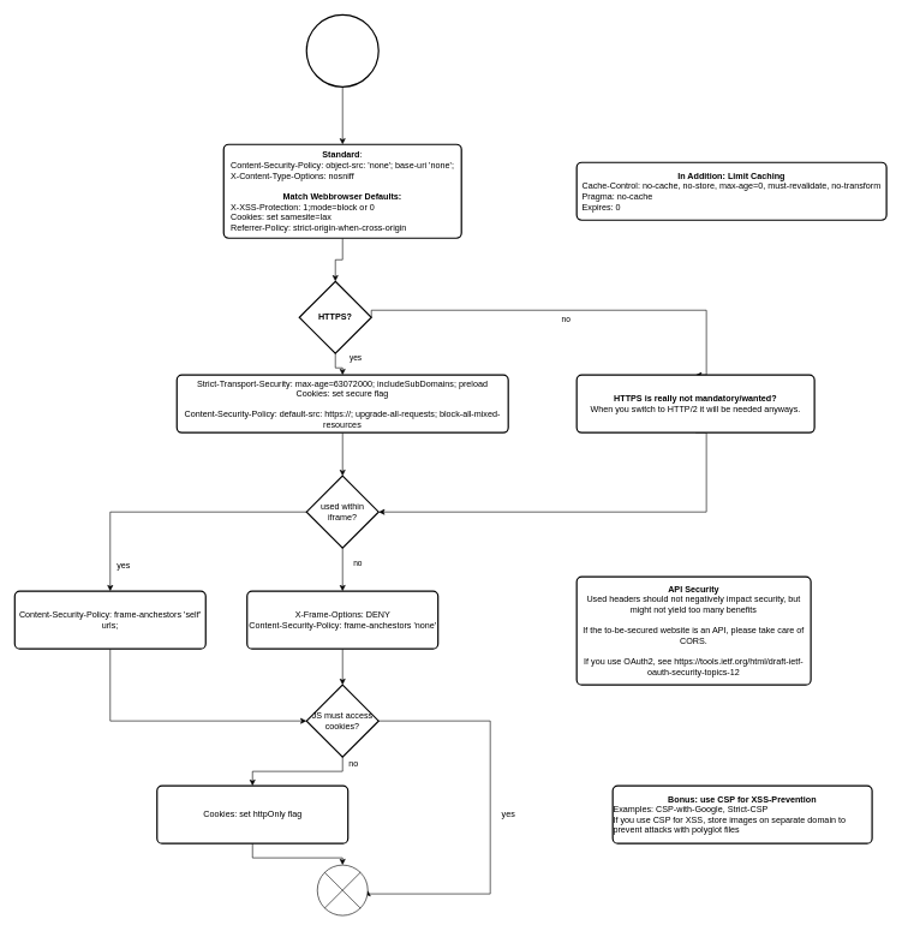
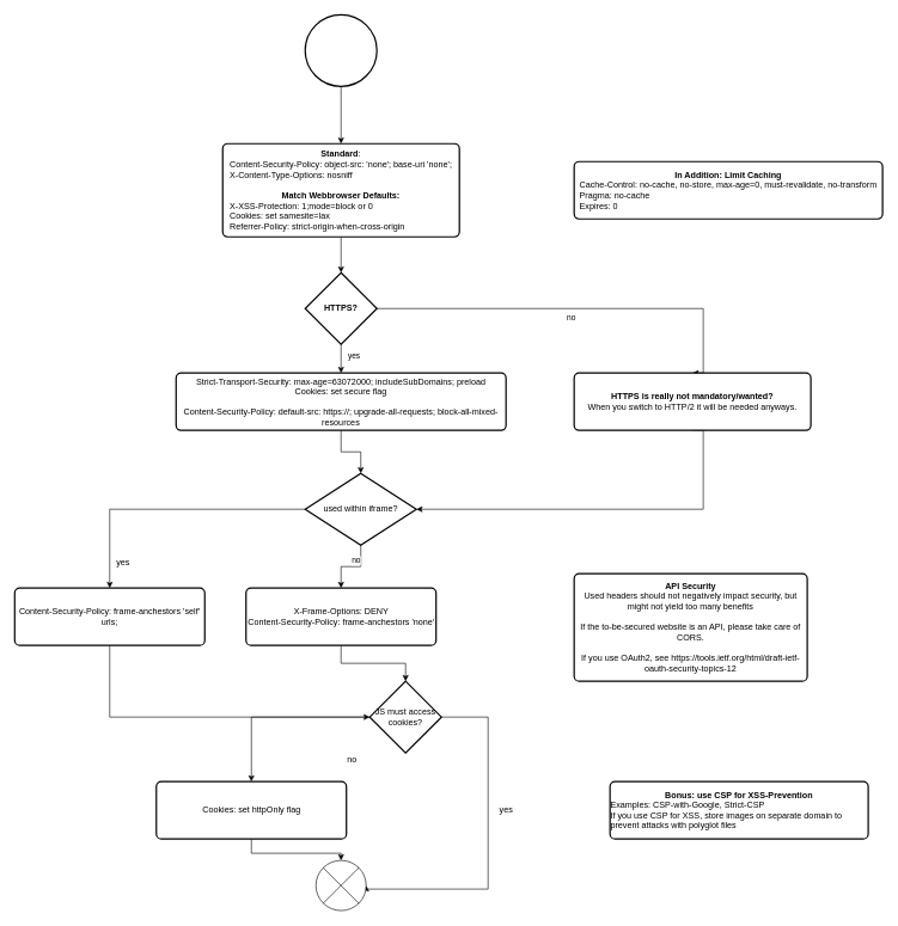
- <mxCell id="9" value="&lt;b&gt;HTTPS?&lt;/b&gt;" style="strokeWidth=2;html=1;shape=mxgraph.flowchart.decision;whiteSpace=wrap;" vertex="1" parent="1"><mxGeometry x="415" y="390" width="100" height="100" as="geometry" /></mxCell>
+ <mxCell id="9" value="&lt;b&gt;HTTPS?&lt;/b&gt;" style="strokeWidth=2;html=1;shape=mxgraph.flowchart.decision;whiteSpace=wrap;" vertex="1" parent="1"><mxGeometry x="425" y="380" width="100" height="100" as="geometry" /></mxCell>
- <mxCell id="12" value="used within iframe?" style="strokeWidth=2;html=1;shape=mxgraph.flowchart.decision;whiteSpace=wrap;" vertex="1" parent="1"><mxGeometry x="425" y="660" width="100" height="100" as="geometry" /></mxCell>
+ <mxCell id="12" value="used within iframe?" style="strokeWidth=2;html=1;shape=mxgraph.flowchart.decision;whiteSpace=wrap;" vertex="1" parent="1"><mxGeometry x="425" y="660" width="155" height="100" as="geometry" /></mxCell>
- <mxCell id="22" value="JS must access cookies?" style="strokeWidth=2;html=1;shape=mxgraph.flowchart.decision;whiteSpace=wrap;" vertex="1" parent="1"><mxGeometry x="425" y="950" width="100" height="100" as="geometry" /></mxCell>
+ <mxCell id="22" value="JS must access cookies?" style="strokeWidth=2;html=1;shape=mxgraph.flowchart.decision;whiteSpace=wrap;" vertex="1" parent="1"><mxGeometry x="515" y="950" width="100" height="100" as="geometry" /></mxCell>
